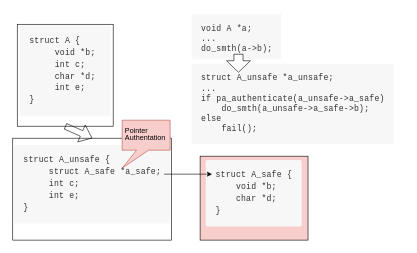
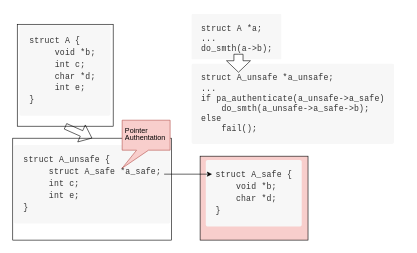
- <mxCell id="9" value="&lt;pre style=&quot;box-sizing: border-box; overflow: auto; font-family: Menlo, Monaco, Consolas, &amp;quot;Courier New&amp;quot;, monospace; font-size: 13.6px; padding: 16px; margin-top: 0px; margin-bottom: 16px; line-height: 125%; color: rgb(51, 51, 51); word-break: break-all; overflow-wrap: normal; background-color: rgb(247, 247, 247); border-radius: 3px; letter-spacing: 0.35px; border: inherit !important;&quot;&gt;&lt;code style=&quot;box-sizing: border-box; font-family: Menlo, Monaco, Consolas, &amp;quot;Courier New&amp;quot;, monospace; padding: 0px; background: transparent; border-radius: 3px; margin: 0px; word-break: normal; border: 0px; display: inline; overflow: visible; line-height: inherit; overflow-wrap: normal; color: inherit !important;&quot;&gt;void A *a;&lt;br&gt;...&lt;br&gt;do_smth(a-&amp;gt;b);&lt;br&gt;&lt;/code&gt;&lt;/pre&gt;" style="text;strokeColor=none;fillColor=none;align=left;verticalAlign=middle;spacingLeft=4;spacingRight=4;overflow=hidden;points=[[0,0.5],[1,0.5]];portConstraint=eastwest;rotatable=0;whiteSpace=wrap;html=1;fontSize=27;fontFamily=Helvetica;" parent="1" vertex="1"><mxGeometry x="313" y="20" width="160" height="80" as="geometry" /></mxCell>
+ <mxCell id="9" value="&lt;pre style=&quot;box-sizing: border-box; overflow: auto; font-family: Menlo, Monaco, Consolas, &amp;quot;Courier New&amp;quot;, monospace; font-size: 13.6px; padding: 16px; margin-top: 0px; margin-bottom: 16px; line-height: 125%; color: rgb(51, 51, 51); word-break: break-all; overflow-wrap: normal; background-color: rgb(247, 247, 247); border-radius: 3px; letter-spacing: 0.35px; border: inherit !important;&quot;&gt;&lt;code style=&quot;box-sizing: border-box; font-family: Menlo, Monaco, Consolas, &amp;quot;Courier New&amp;quot;, monospace; padding: 0px; background: transparent; border-radius: 3px; margin: 0px; word-break: normal; border: 0px; display: inline; overflow: visible; line-height: inherit; overflow-wrap: normal; color: inherit !important;&quot;&gt;struct A *a;&lt;br&gt;...&lt;br&gt;do_smth(a-&amp;gt;b);&lt;br&gt;&lt;/code&gt;&lt;/pre&gt;" style="text;strokeColor=none;fillColor=none;align=left;verticalAlign=middle;spacingLeft=4;spacingRight=4;overflow=hidden;points=[[0,0.5],[1,0.5]];portConstraint=eastwest;rotatable=0;whiteSpace=wrap;html=1;fontSize=27;fontFamily=Helvetica;" parent="1" vertex="1"><mxGeometry x="313" y="20" width="160" height="80" as="geometry" /></mxCell>
